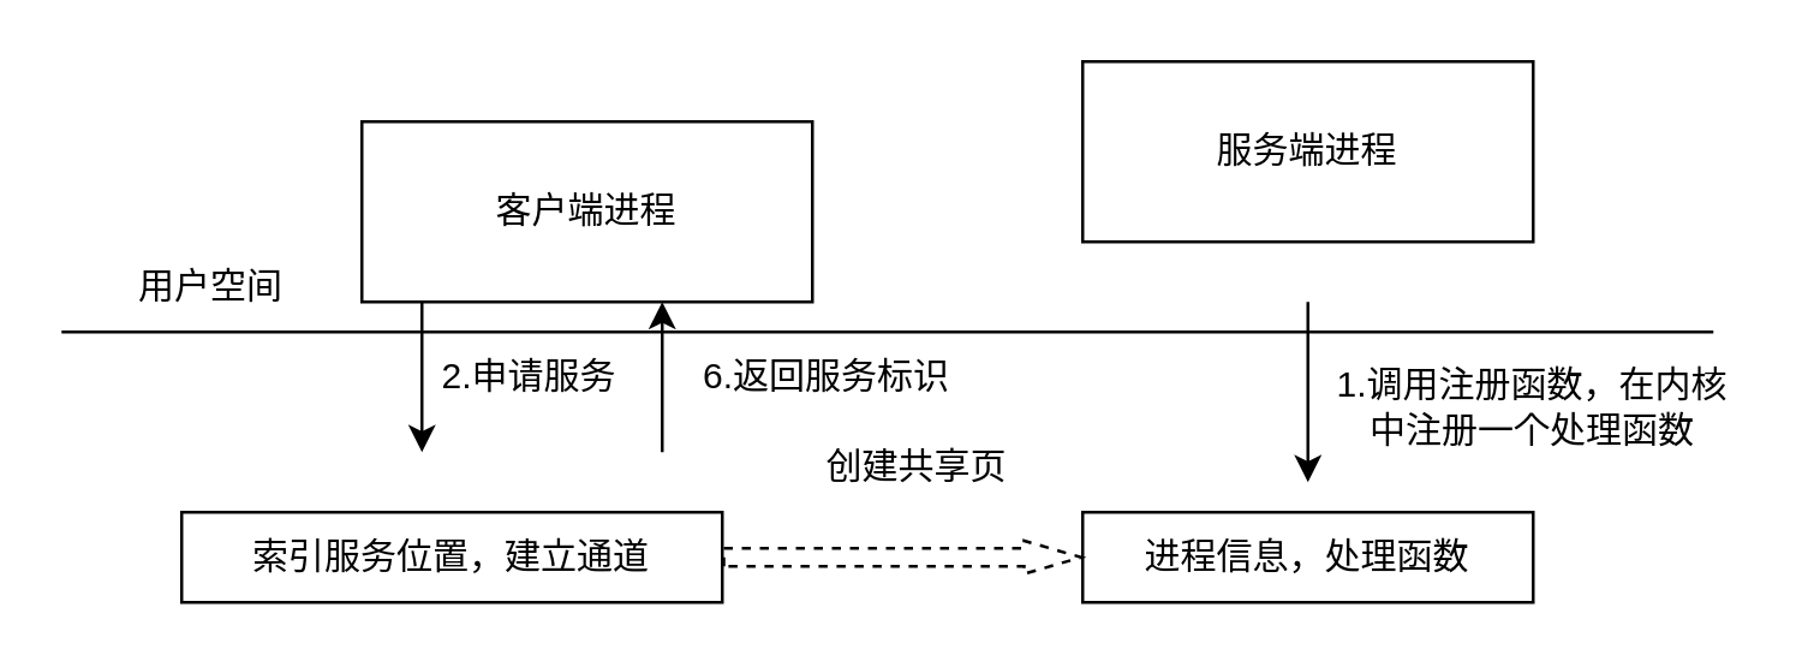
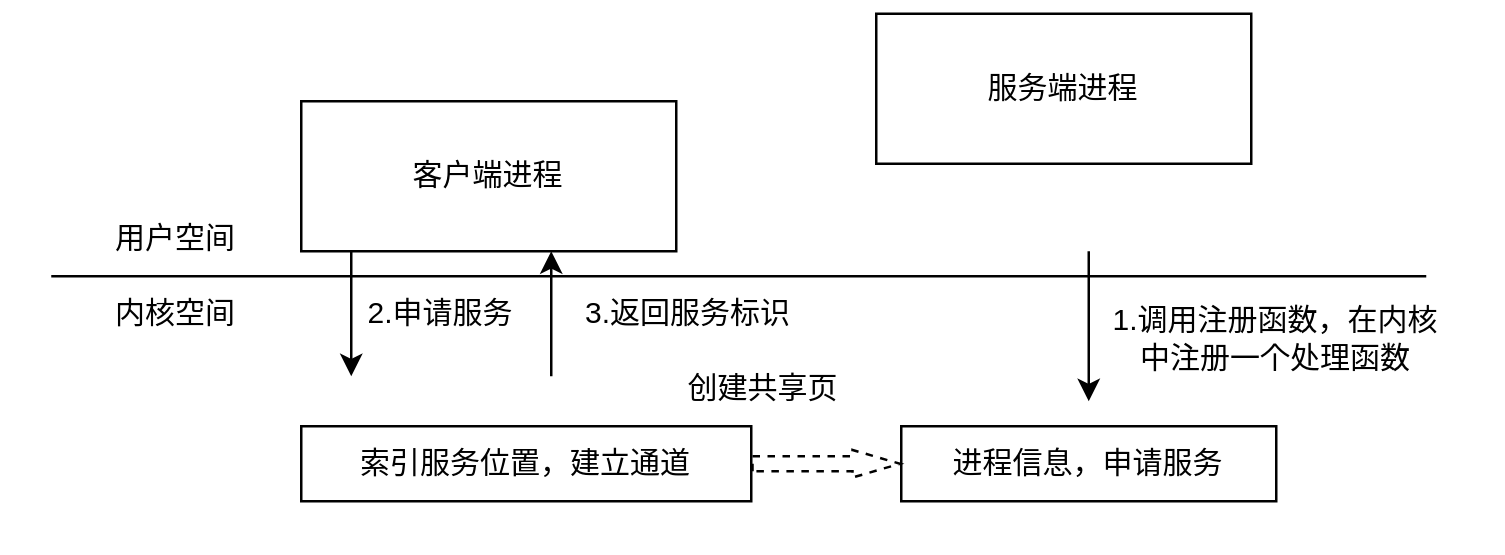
- <mxCell id="5" value="服务端进程" style="rounded=0;whiteSpace=wrap;html=1;" vertex="1" parent="1"><mxGeometry x="360" y="20" width="150" height="60" as="geometry" /></mxCell>
+ <mxCell id="5" value="服务端进程" style="rounded=0;whiteSpace=wrap;html=1;" vertex="1" parent="1"><mxGeometry x="350" y="5" width="150" height="60" as="geometry" /></mxCell>
+ <mxCell id="3" value="内核空间" style="text;html=1;strokeColor=none;fillColor=none;align=center;verticalAlign=middle;whiteSpace=wrap;rounded=0;" vertex="1" parent="1"><mxGeometry x="40" y="110" width="60" height="30" as="geometry" /></mxCell>
- <mxCell id="13" value="6.返回服务标识" style="text;html=1;strokeColor=none;fillColor=none;align=center;verticalAlign=middle;whiteSpace=wrap;rounded=0;" vertex="1" parent="1"><mxGeometry x="230" y="110" width="90" height="30" as="geometry" /></mxCell>
+ <mxCell id="13" value="3.返回服务标识" style="text;html=1;strokeColor=none;fillColor=none;align=center;verticalAlign=middle;whiteSpace=wrap;rounded=0;" vertex="1" parent="1"><mxGeometry x="230" y="110" width="90" height="30" as="geometry" /></mxCell>
- <mxCell id="15" value="索引服务位置，建立通道" style="rounded=0;whiteSpace=wrap;html=1;fillColor=#FFFFFF;" vertex="1" parent="1"><mxGeometry x="60" y="170" width="180" height="30" as="geometry" /></mxCell>
+ <mxCell id="15" value="索引服务位置，建立通道" style="rounded=0;whiteSpace=wrap;html=1;fillColor=#FFFFFF;" vertex="1" parent="1"><mxGeometry x="120" y="170" width="180" height="30" as="geometry" /></mxCell>
- <mxCell id="7" value="进程信息，处理函数" style="rounded=0;whiteSpace=wrap;html=1;fillColor=#FFFFFF;" vertex="1" parent="1"><mxGeometry x="360" y="170" width="150" height="30" as="geometry" /></mxCell>
+ <mxCell id="7" value="进程信息，申请服务" style="rounded=0;whiteSpace=wrap;html=1;fillColor=#FFFFFF;" vertex="1" parent="1"><mxGeometry x="360" y="170" width="150" height="30" as="geometry" /></mxCell>
